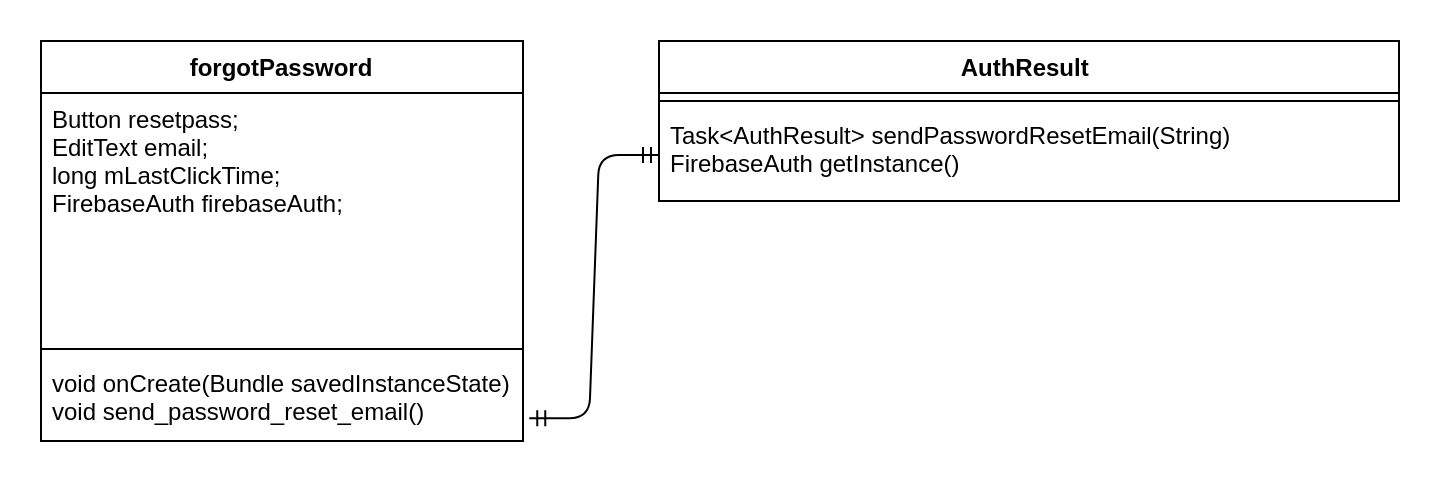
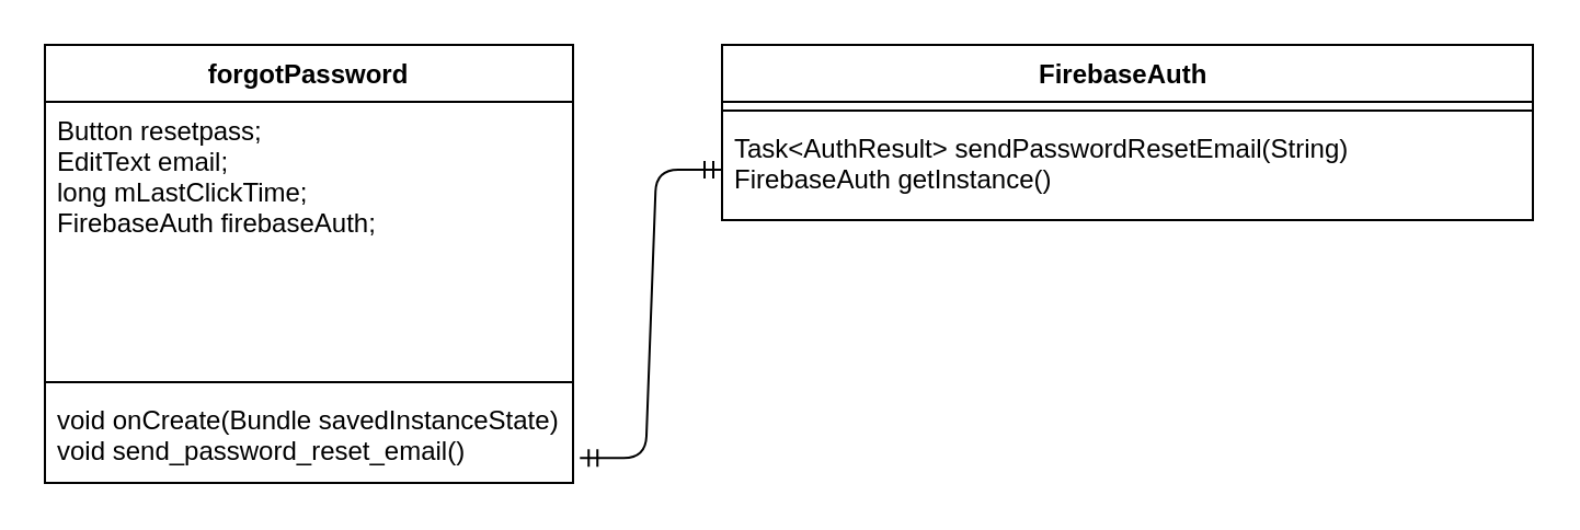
- <mxCell id="6" value="AuthResult " style="swimlane;fontStyle=1;align=center;verticalAlign=top;childLayout=stackLayout;horizontal=1;startSize=26;horizontalStack=0;resizeParent=1;resizeParentMax=0;resizeLast=0;collapsible=1;marginBottom=0;" vertex="1" parent="1"><mxGeometry x="329" y="20" width="370" height="80" as="geometry" /></mxCell>
+ <mxCell id="6" value="FirebaseAuth " style="swimlane;fontStyle=1;align=center;verticalAlign=top;childLayout=stackLayout;horizontal=1;startSize=26;horizontalStack=0;resizeParent=1;resizeParentMax=0;resizeLast=0;collapsible=1;marginBottom=0;" vertex="1" parent="1"><mxGeometry x="329" y="20" width="370" height="80" as="geometry" /></mxCell>
